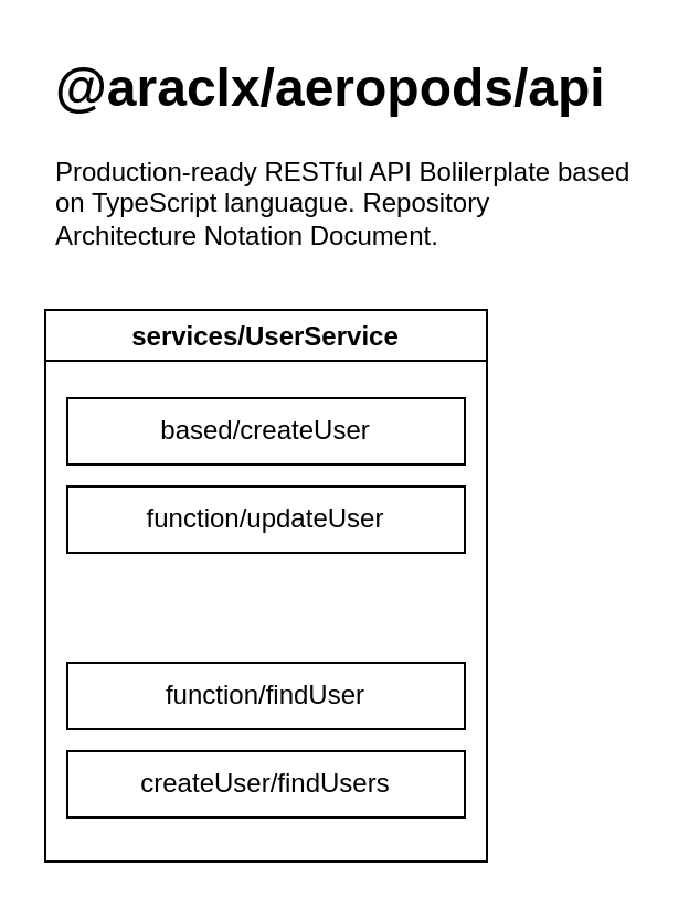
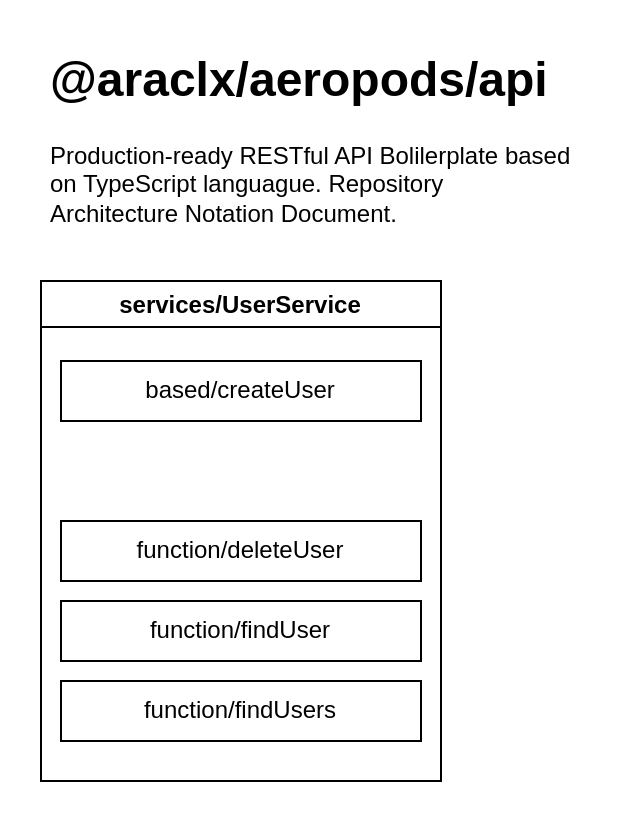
- <mxCell id="5" value="function/updateUser" style="rounded=0;whiteSpace=wrap;html=1;fillColor=none;" vertex="1" parent="3"><mxGeometry x="10" y="80" width="180" height="30" as="geometry" /></mxCell>
+ <mxCell id="6" value="function/deleteUser" style="rounded=0;whiteSpace=wrap;html=1;fillColor=none;" vertex="1" parent="3"><mxGeometry x="10" y="120" width="180" height="30" as="geometry" /></mxCell>
- <mxCell id="8" value="createUser/findUsers" style="rounded=0;whiteSpace=wrap;html=1;fillColor=none;" vertex="1" parent="3"><mxGeometry x="10" y="200" width="180" height="30" as="geometry" /></mxCell>
+ <mxCell id="8" value="function/findUsers" style="rounded=0;whiteSpace=wrap;html=1;fillColor=none;" vertex="1" parent="3"><mxGeometry x="10" y="200" width="180" height="30" as="geometry" /></mxCell>
